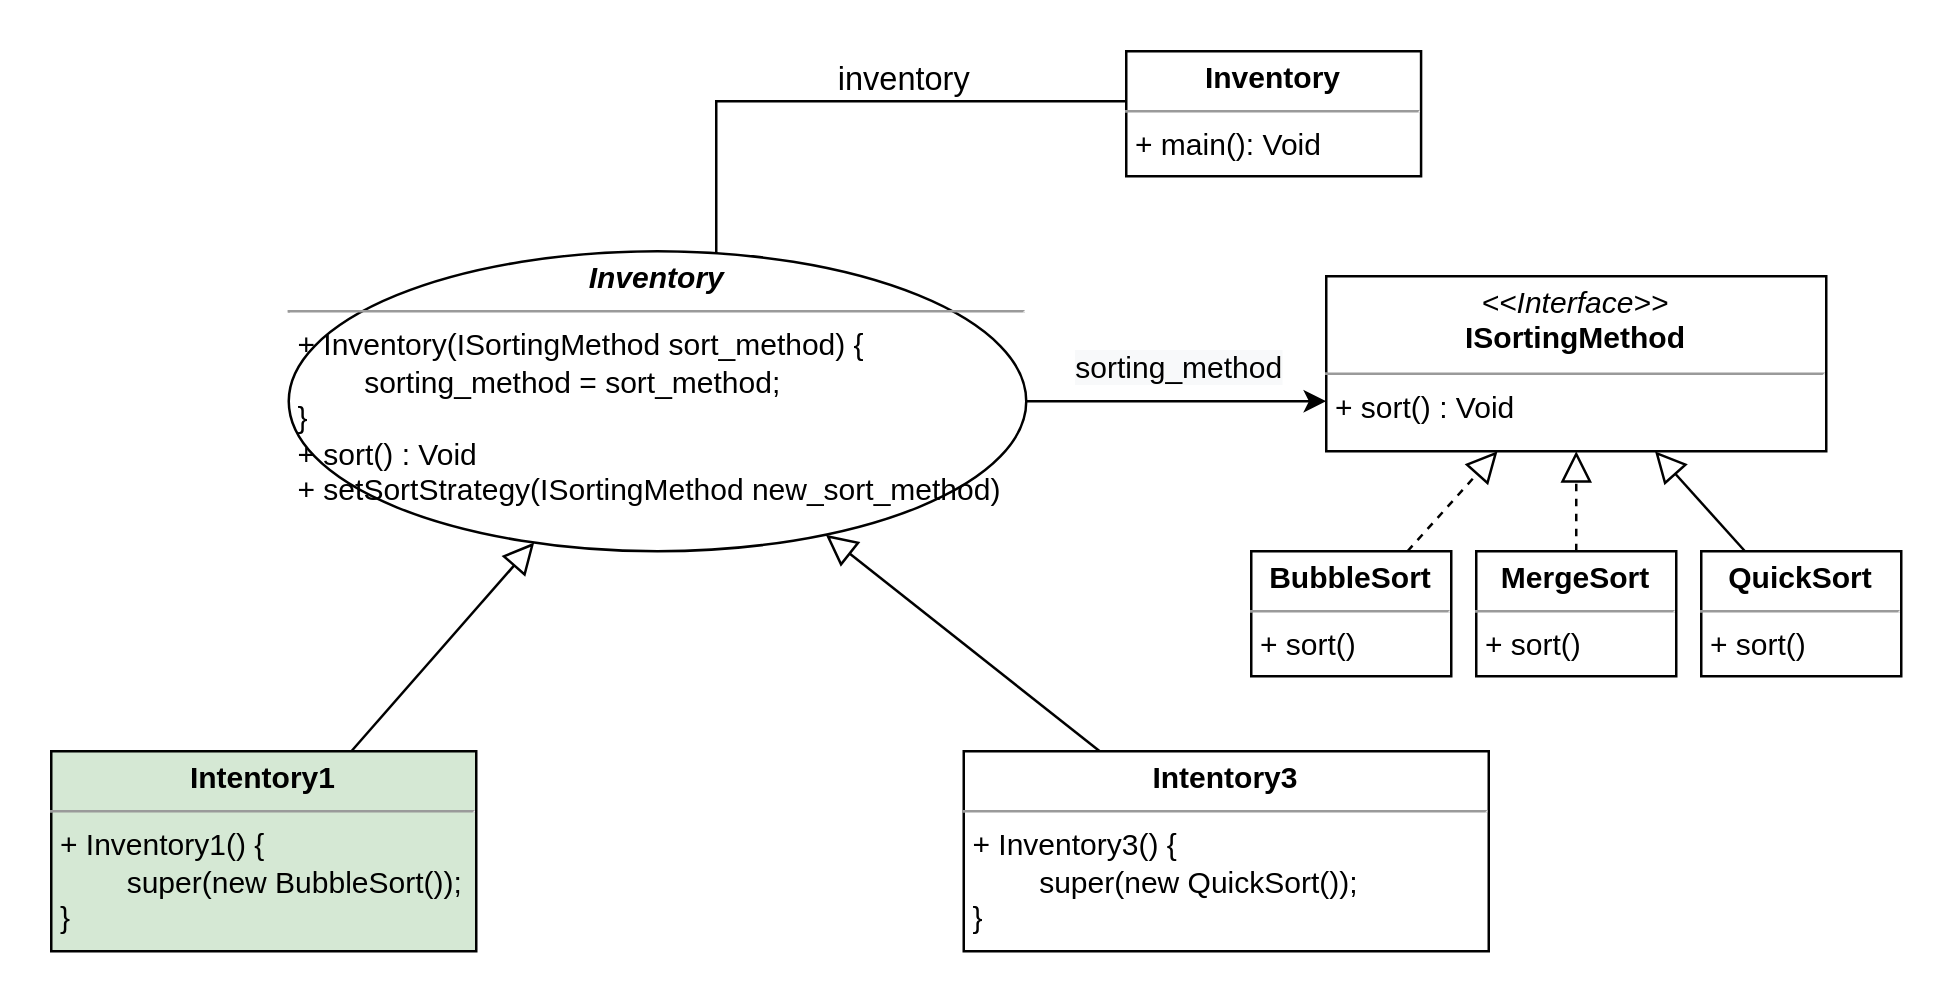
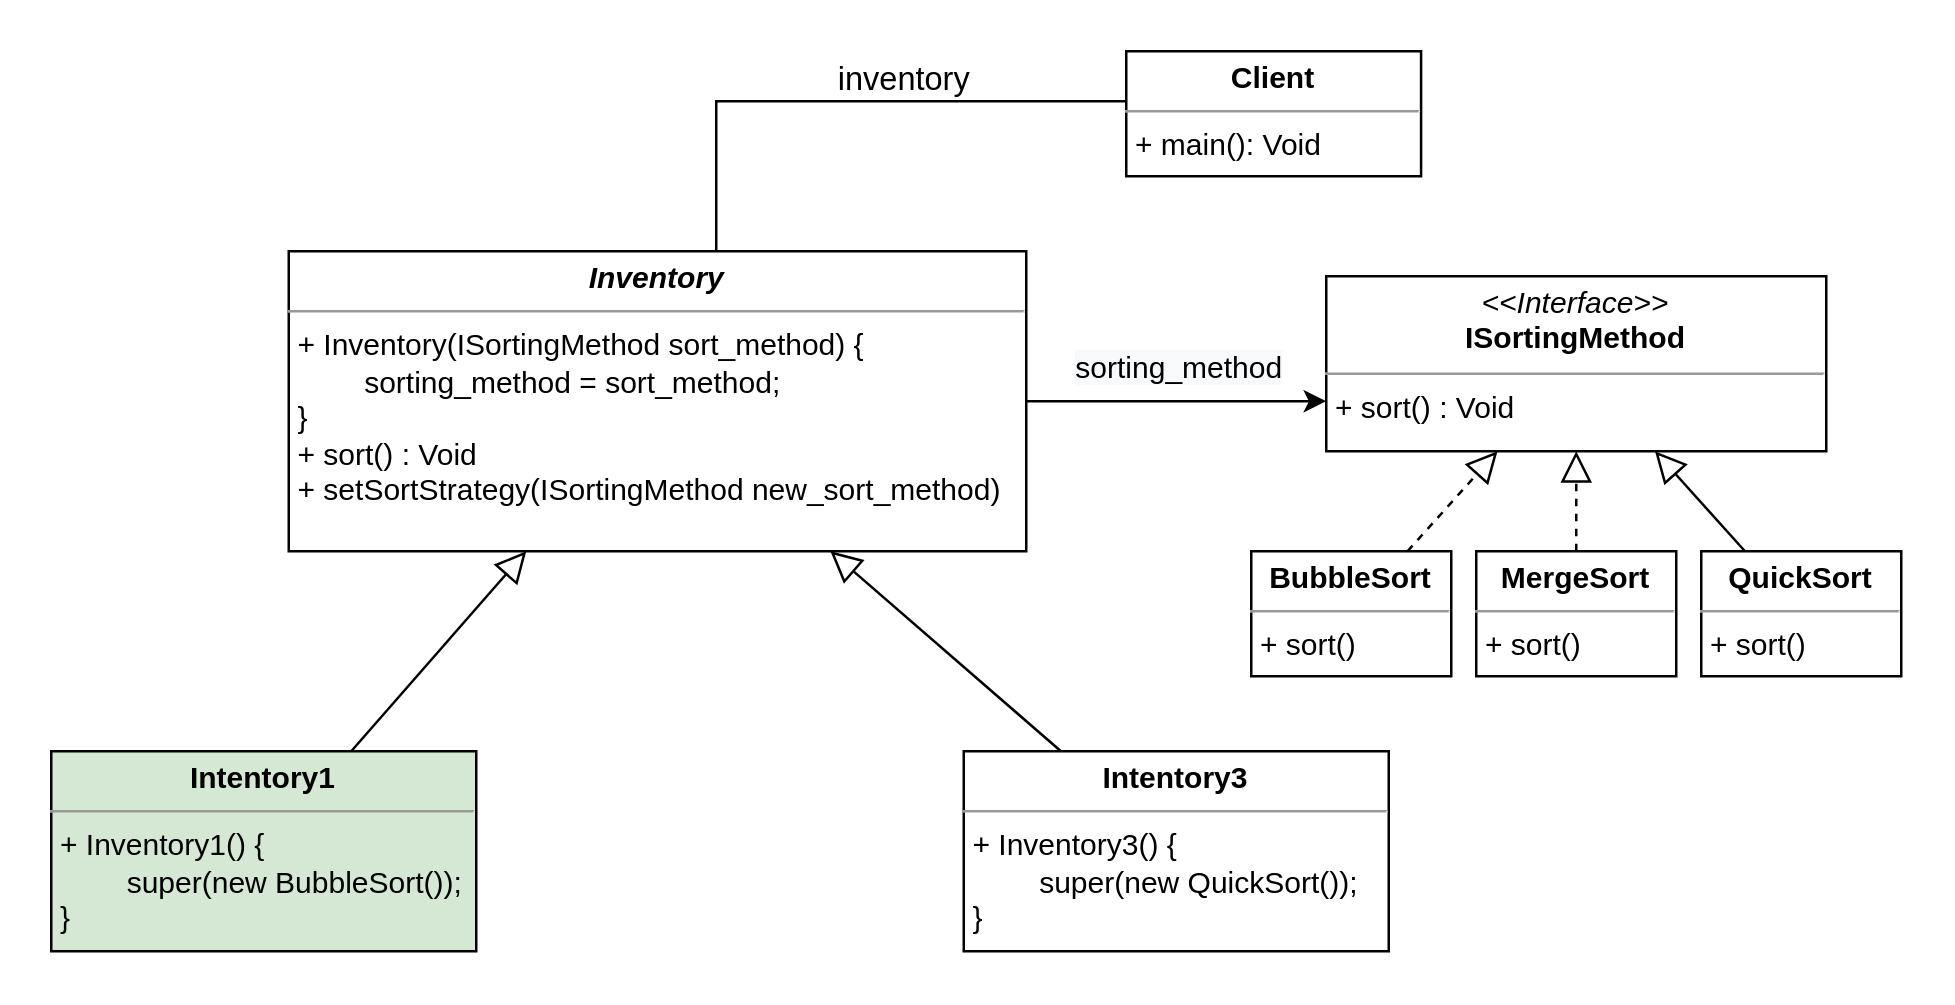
- <mxCell id="7" value="&lt;p style=&quot;margin: 0px ; margin-top: 4px ; text-align: center&quot;&gt;&lt;b&gt;Inventory&lt;/b&gt;&lt;/p&gt;&lt;hr size=&quot;1&quot;&gt;&lt;p style=&quot;margin: 0px ; margin-left: 4px&quot;&gt;&lt;/p&gt;&lt;p style=&quot;margin: 0px ; margin-left: 4px&quot;&gt;+&amp;nbsp;main(): Void&lt;/p&gt;" style="verticalAlign=top;align=left;overflow=fill;fontSize=12;fontFamily=Helvetica;html=1;" vertex="1" parent="1"><mxGeometry x="450" y="20" width="117.93" height="50" as="geometry" /></mxCell>
+ <mxCell id="7" value="&lt;p style=&quot;margin: 0px ; margin-top: 4px ; text-align: center&quot;&gt;&lt;b&gt;Client&lt;/b&gt;&lt;/p&gt;&lt;hr size=&quot;1&quot;&gt;&lt;p style=&quot;margin: 0px ; margin-left: 4px&quot;&gt;&lt;/p&gt;&lt;p style=&quot;margin: 0px ; margin-left: 4px&quot;&gt;+&amp;nbsp;main(): Void&lt;/p&gt;" style="verticalAlign=top;align=left;overflow=fill;fontSize=12;fontFamily=Helvetica;html=1;" vertex="1" parent="1"><mxGeometry x="450" y="20" width="117.93" height="50" as="geometry" /></mxCell>
- <mxCell id="4" value="&lt;p style=&quot;margin: 0px ; margin-top: 4px ; text-align: center&quot;&gt;&lt;b&gt;&lt;i&gt;Inventory&lt;/i&gt;&lt;/b&gt;&lt;/p&gt;&lt;hr size=&quot;1&quot;&gt;&lt;p style=&quot;margin: 0px ; margin-left: 4px&quot;&gt;+ Inventory(ISortingMethod sort_method) {&lt;/p&gt;&lt;p style=&quot;margin: 0px ; margin-left: 4px&quot;&gt;&lt;span&gt;&#09;&lt;/span&gt;&lt;span style=&quot;white-space: pre&quot;&gt;&#09;&lt;/span&gt;sorting_method = sort_method;&lt;br&gt;&lt;/p&gt;&lt;p style=&quot;margin: 0px ; margin-left: 4px&quot;&gt;}&lt;/p&gt;&lt;p style=&quot;margin: 0px 0px 0px 4px&quot;&gt;+ sort() : Void&lt;/p&gt;&lt;p style=&quot;margin: 0px 0px 0px 4px&quot;&gt;&lt;span&gt;+ &lt;/span&gt;&lt;span&gt;setSortStrategy(ISortingMethod new_sort_method)&lt;/span&gt;&lt;/p&gt;" style="ellipse;verticalAlign=top;align=left;overflow=fill;fontSize=12;fontFamily=Helvetica;html=1;" vertex="1" parent="1"><mxGeometry x="115" y="100" width="295" height="120" as="geometry" /></mxCell>
+ <mxCell id="4" value="&lt;p style=&quot;margin: 0px ; margin-top: 4px ; text-align: center&quot;&gt;&lt;b&gt;&lt;i&gt;Inventory&lt;/i&gt;&lt;/b&gt;&lt;/p&gt;&lt;hr size=&quot;1&quot;&gt;&lt;p style=&quot;margin: 0px ; margin-left: 4px&quot;&gt;+ Inventory(ISortingMethod sort_method) {&lt;/p&gt;&lt;p style=&quot;margin: 0px ; margin-left: 4px&quot;&gt;&lt;span&gt;&#09;&lt;/span&gt;&lt;span style=&quot;white-space: pre&quot;&gt;&#09;&lt;/span&gt;sorting_method = sort_method;&lt;br&gt;&lt;/p&gt;&lt;p style=&quot;margin: 0px ; margin-left: 4px&quot;&gt;}&lt;/p&gt;&lt;p style=&quot;margin: 0px 0px 0px 4px&quot;&gt;+ sort() : Void&lt;/p&gt;&lt;p style=&quot;margin: 0px 0px 0px 4px&quot;&gt;&lt;span&gt;+ &lt;/span&gt;&lt;span&gt;setSortStrategy(ISortingMethod new_sort_method)&lt;/span&gt;&lt;/p&gt;" style="verticalAlign=top;align=left;overflow=fill;fontSize=12;fontFamily=Helvetica;html=1;" vertex="1" parent="1"><mxGeometry x="115" y="100" width="295" height="120" as="geometry" /></mxCell>
- <mxCell id="11" value="&lt;p style=&quot;margin: 0px ; margin-top: 4px ; text-align: center&quot;&gt;&lt;b&gt;Intentory3&lt;/b&gt;&lt;/p&gt;&lt;hr size=&quot;1&quot;&gt;&lt;p style=&quot;margin: 0px ; margin-left: 4px&quot;&gt;&lt;span&gt;+ Inventory3() {&lt;/span&gt;&lt;br&gt;&lt;/p&gt;&lt;p style=&quot;margin: 0px ; margin-left: 4px&quot;&gt;&lt;span style=&quot;white-space: pre&quot;&gt;&#09;&lt;/span&gt;super(new QuickSort());&lt;br&gt;&lt;/p&gt;&lt;p style=&quot;margin: 0px ; margin-left: 4px&quot;&gt;}&lt;/p&gt;" style="verticalAlign=top;align=left;overflow=fill;fontSize=12;fontFamily=Helvetica;html=1;" vertex="1" parent="1"><mxGeometry x="385" y="300" width="210" height="80" as="geometry" /></mxCell>
+ <mxCell id="11" value="&lt;p style=&quot;margin: 0px ; margin-top: 4px ; text-align: center&quot;&gt;&lt;b&gt;Intentory3&lt;/b&gt;&lt;/p&gt;&lt;hr size=&quot;1&quot;&gt;&lt;p style=&quot;margin: 0px ; margin-left: 4px&quot;&gt;&lt;span&gt;+ Inventory3() {&lt;/span&gt;&lt;br&gt;&lt;/p&gt;&lt;p style=&quot;margin: 0px ; margin-left: 4px&quot;&gt;&lt;span style=&quot;white-space: pre&quot;&gt;&#09;&lt;/span&gt;super(new QuickSort());&lt;br&gt;&lt;/p&gt;&lt;p style=&quot;margin: 0px ; margin-left: 4px&quot;&gt;}&lt;/p&gt;" style="verticalAlign=top;align=left;overflow=fill;fontSize=12;fontFamily=Helvetica;html=1;" vertex="1" parent="1"><mxGeometry x="385" y="300" width="170" height="80" as="geometry" /></mxCell>
